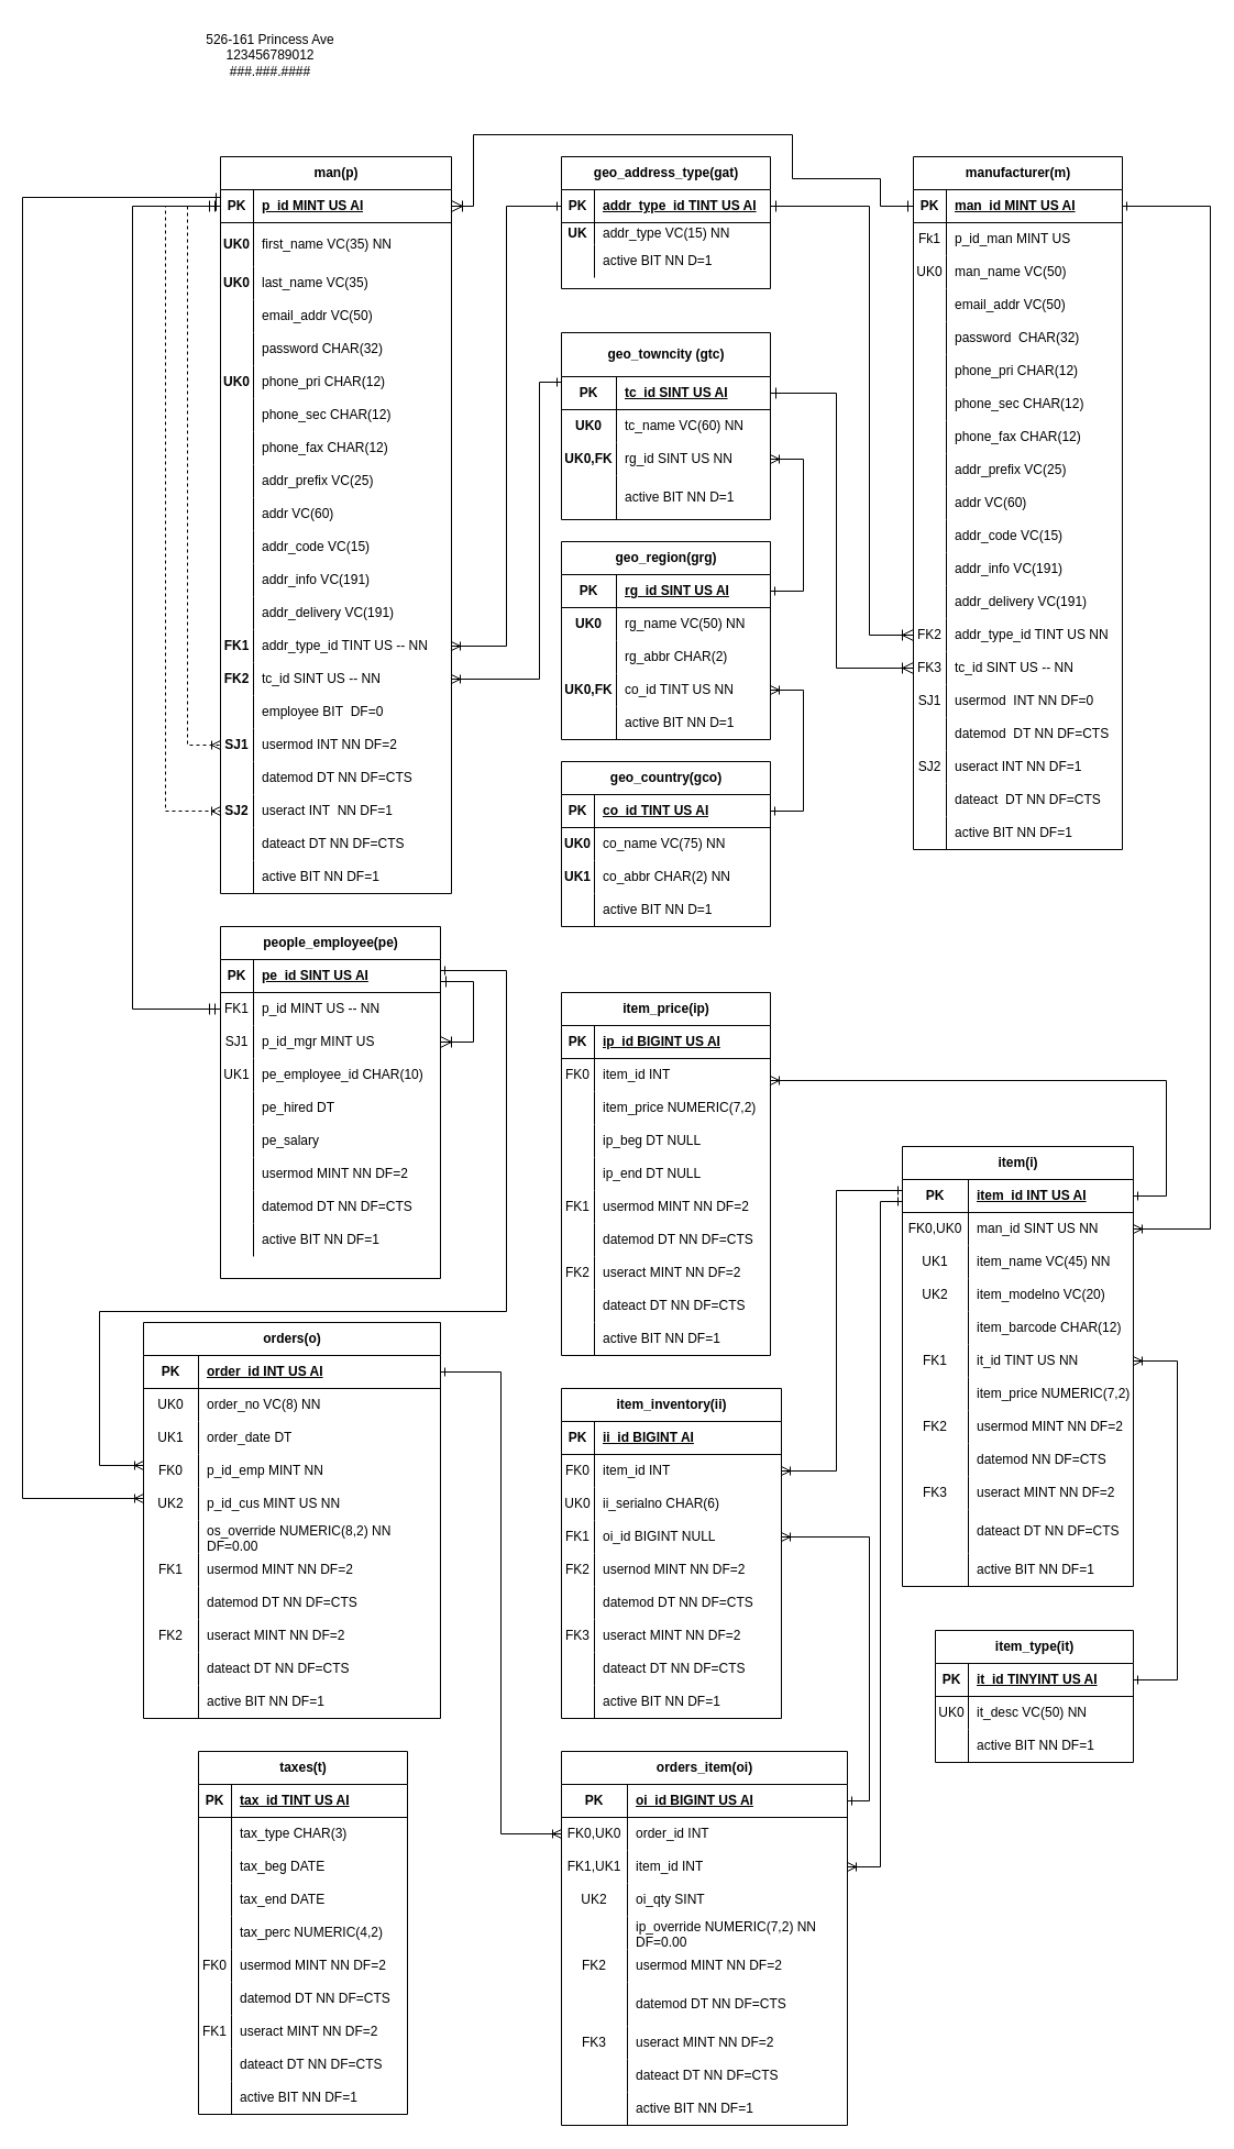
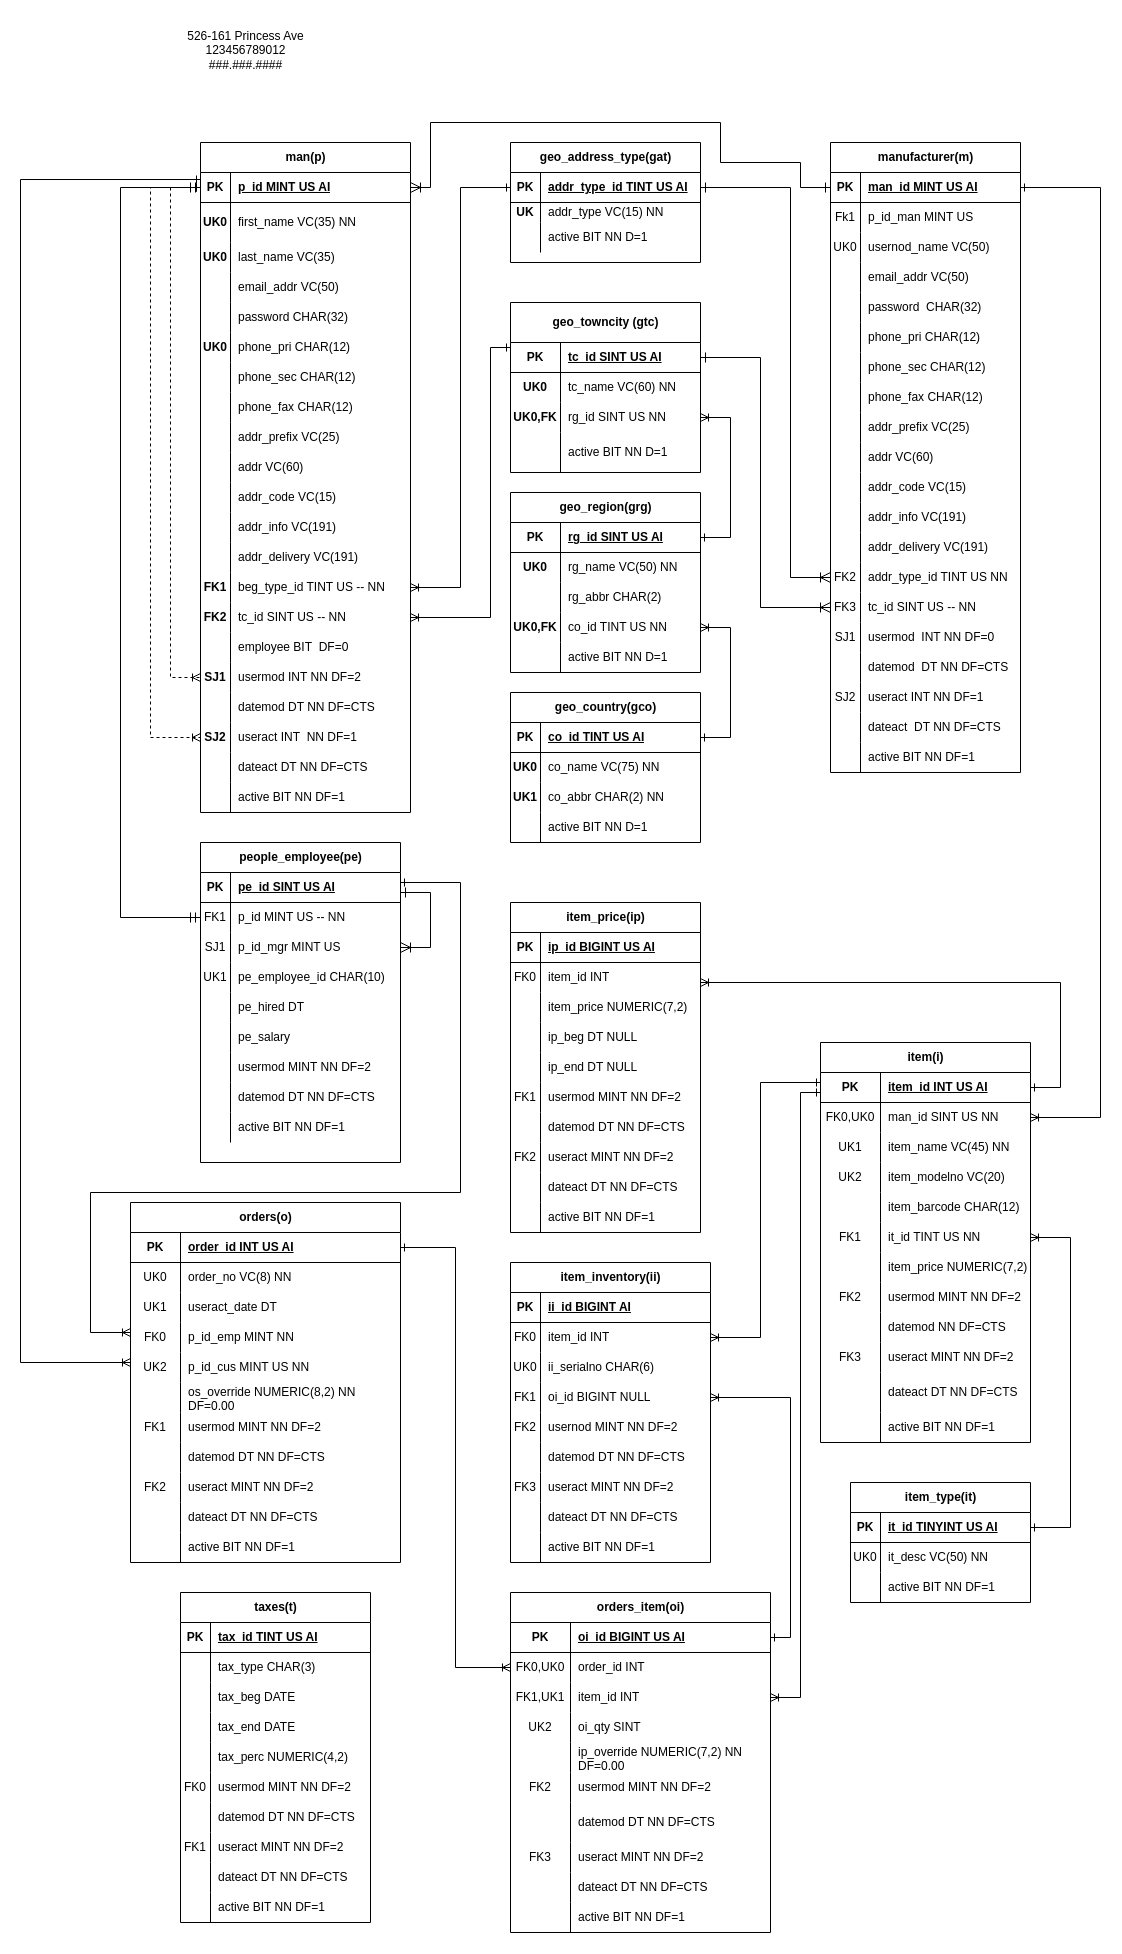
- <mxCell id="163" value="man_name VC(50)" style="shape=partialRectangle;connectable=0;fillColor=none;top=0;left=0;bottom=0;right=0;align=left;spacingLeft=6;overflow=hidden;whiteSpace=wrap;html=1;" parent="161" vertex="1"><mxGeometry x="30" width="160" height="30" as="geometry"><mxRectangle width="160" height="30" as="alternateBounds" /></mxGeometry></mxCell>
+ <mxCell id="163" value="usernod_name VC(50)" style="shape=partialRectangle;connectable=0;fillColor=none;top=0;left=0;bottom=0;right=0;align=left;spacingLeft=6;overflow=hidden;whiteSpace=wrap;html=1;" parent="161" vertex="1"><mxGeometry x="30" width="160" height="30" as="geometry"><mxRectangle width="160" height="30" as="alternateBounds" /></mxGeometry></mxCell>
- <mxCell id="44" value="addr_type_id TINT US -- NN" style="shape=partialRectangle;connectable=0;fillColor=none;top=0;left=0;bottom=0;right=0;align=left;spacingLeft=6;overflow=hidden;whiteSpace=wrap;html=1;" parent="42" vertex="1"><mxGeometry x="30" width="180" height="30" as="geometry"><mxRectangle width="180" height="30" as="alternateBounds" /></mxGeometry></mxCell>
+ <mxCell id="44" value="beg_type_id TINT US -- NN" style="shape=partialRectangle;connectable=0;fillColor=none;top=0;left=0;bottom=0;right=0;align=left;spacingLeft=6;overflow=hidden;whiteSpace=wrap;html=1;" parent="42" vertex="1"><mxGeometry x="30" width="180" height="30" as="geometry"><mxRectangle width="180" height="30" as="alternateBounds" /></mxGeometry></mxCell>
- <mxCell id="334" value="order_date DT" style="shape=partialRectangle;connectable=0;fillColor=none;top=0;left=0;bottom=0;right=0;align=left;spacingLeft=6;overflow=hidden;whiteSpace=wrap;html=1;" vertex="1" parent="332"><mxGeometry x="50" width="220" height="30" as="geometry"><mxRectangle width="220" height="30" as="alternateBounds" /></mxGeometry></mxCell>
+ <mxCell id="334" value="useract_date DT" style="shape=partialRectangle;connectable=0;fillColor=none;top=0;left=0;bottom=0;right=0;align=left;spacingLeft=6;overflow=hidden;whiteSpace=wrap;html=1;" vertex="1" parent="332"><mxGeometry x="50" width="220" height="30" as="geometry"><mxRectangle width="220" height="30" as="alternateBounds" /></mxGeometry></mxCell>
